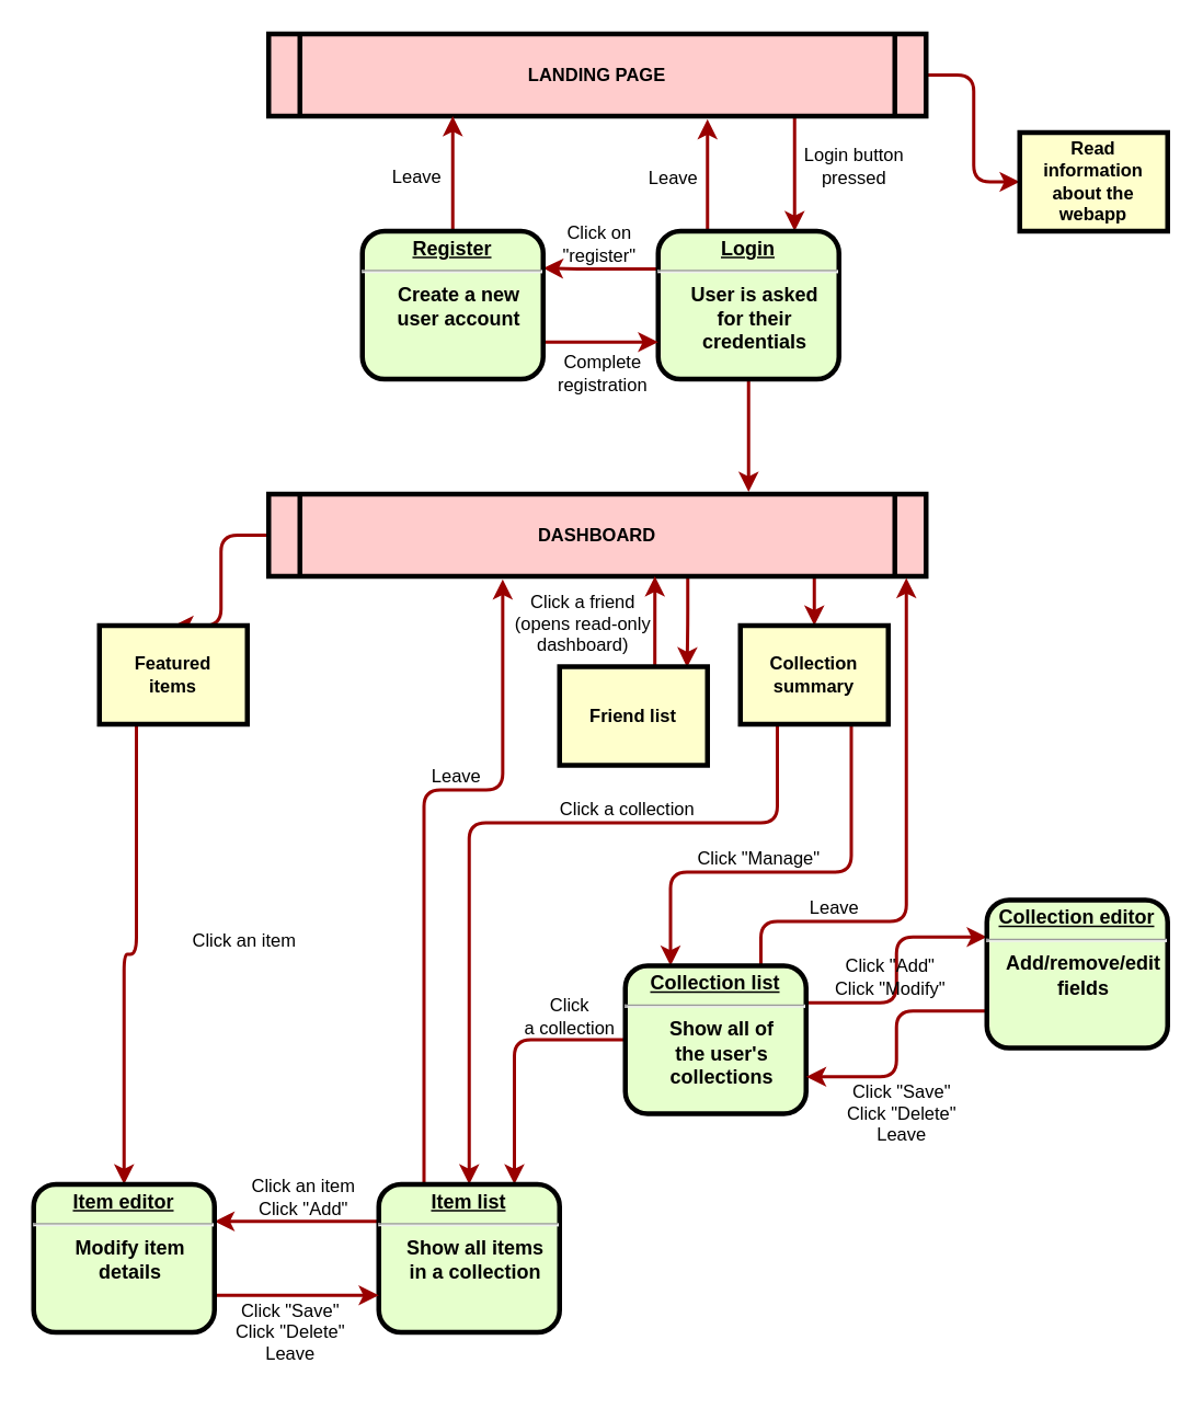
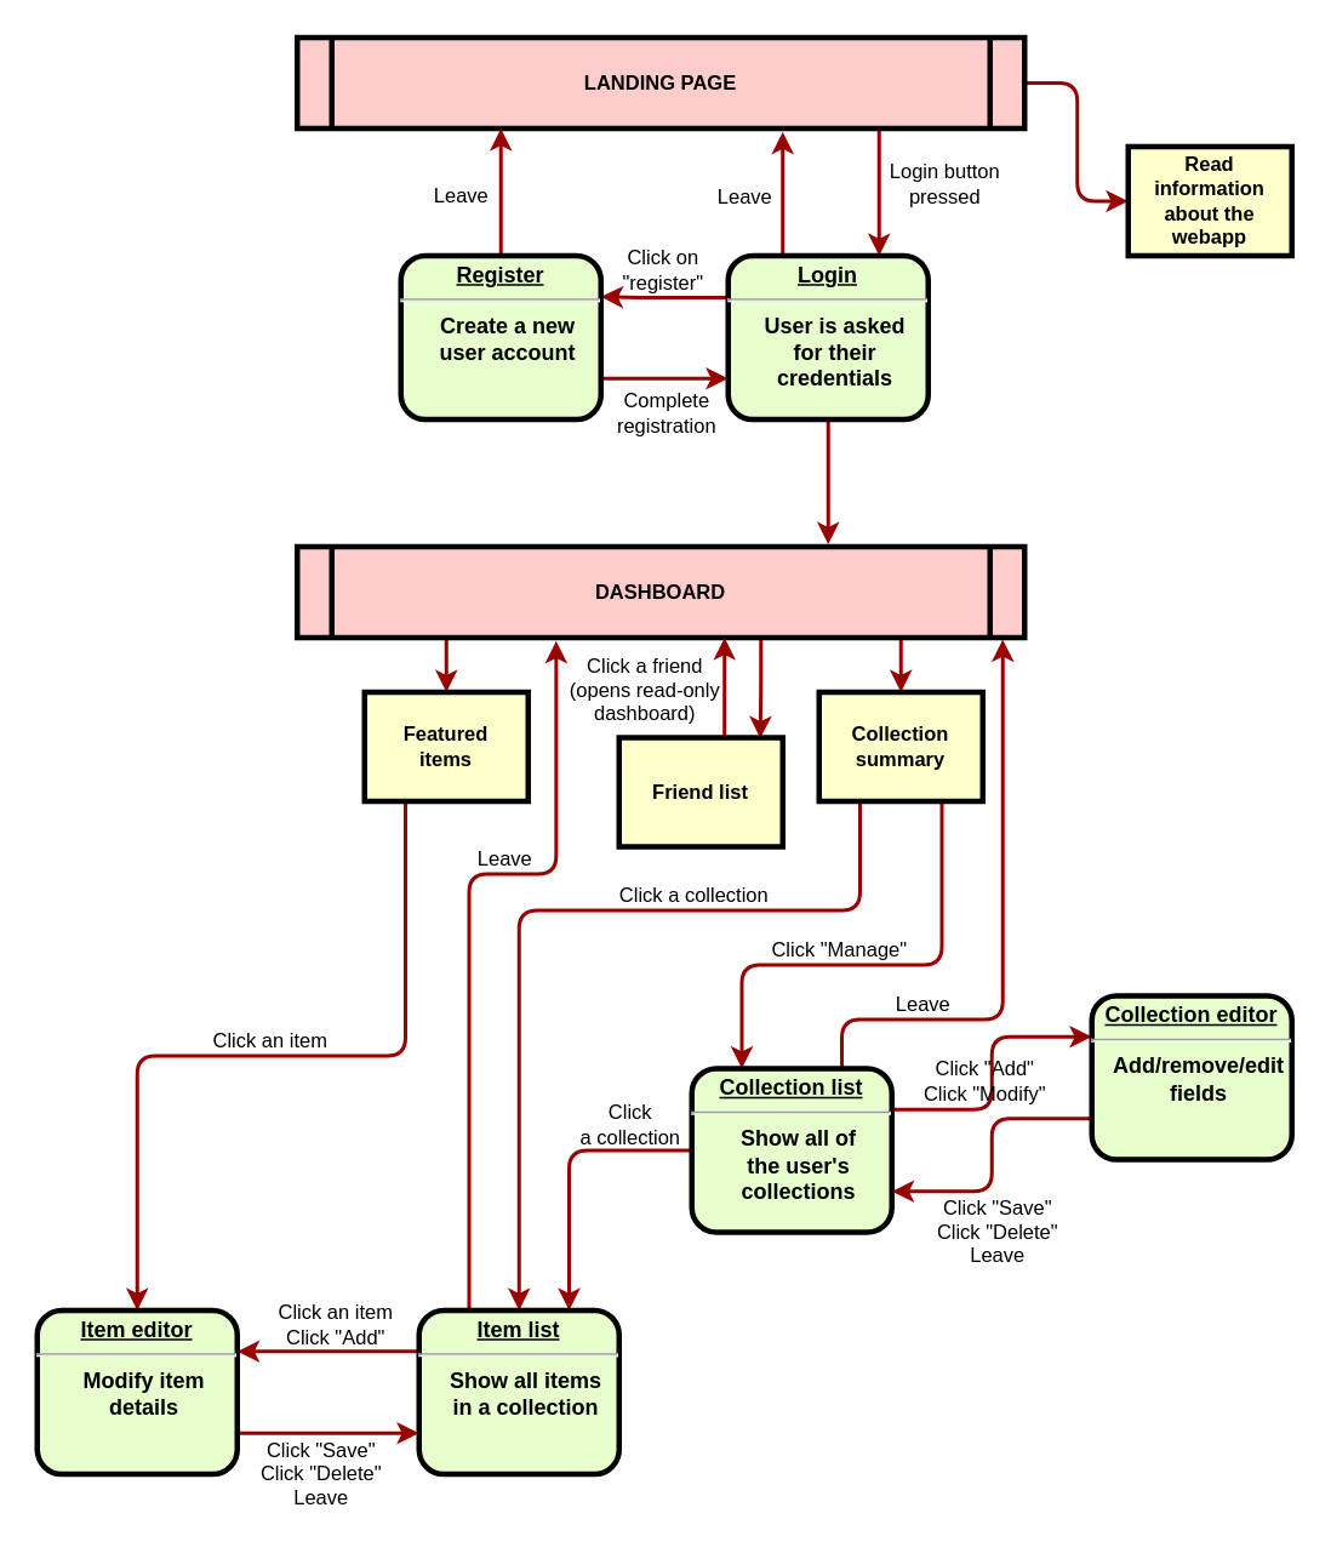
- <mxCell id="25" value="Featured&#10;items" style="whiteSpace=wrap;align=center;verticalAlign=middle;fontStyle=1;strokeWidth=3;fillColor=#FFFFCC;fontFamily=Helvetica;fontSize=11;fontColor=default;" vertex="1" parent="1"><mxGeometry x="60" y="380" width="90" height="60" as="geometry" /></mxCell>
+ <mxCell id="25" value="Featured&#10;items" style="whiteSpace=wrap;align=center;verticalAlign=middle;fontStyle=1;strokeWidth=3;fillColor=#FFFFCC;fontFamily=Helvetica;fontSize=11;fontColor=default;" vertex="1" parent="1"><mxGeometry x="200" y="380" width="90" height="60" as="geometry" /></mxCell>
